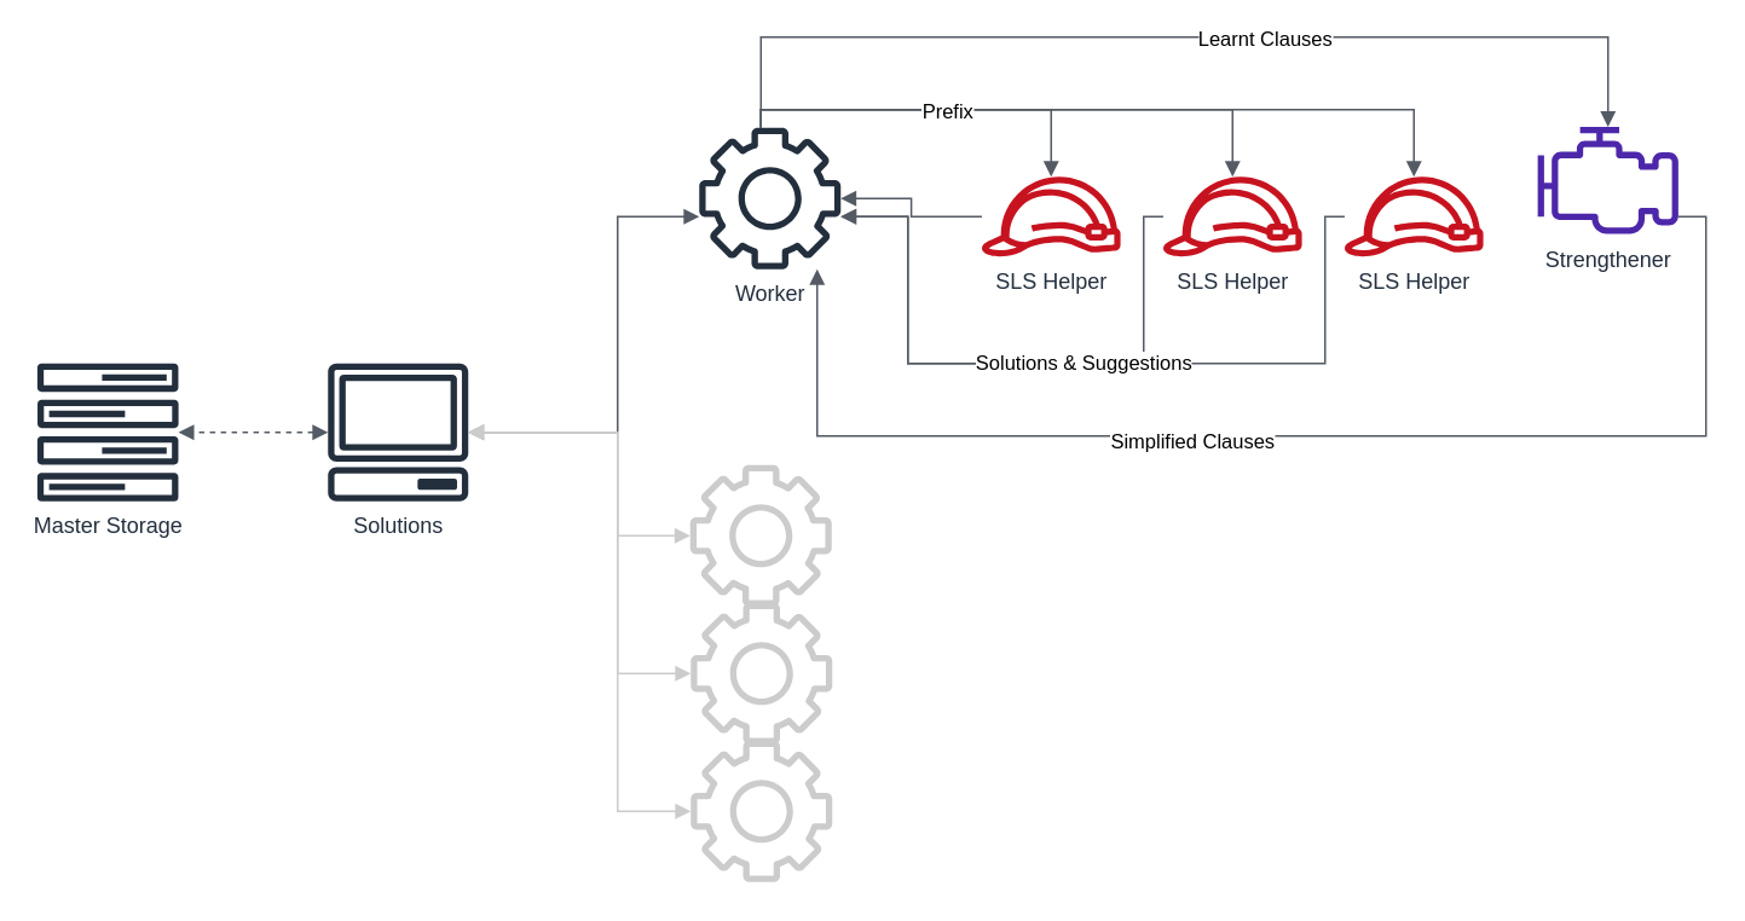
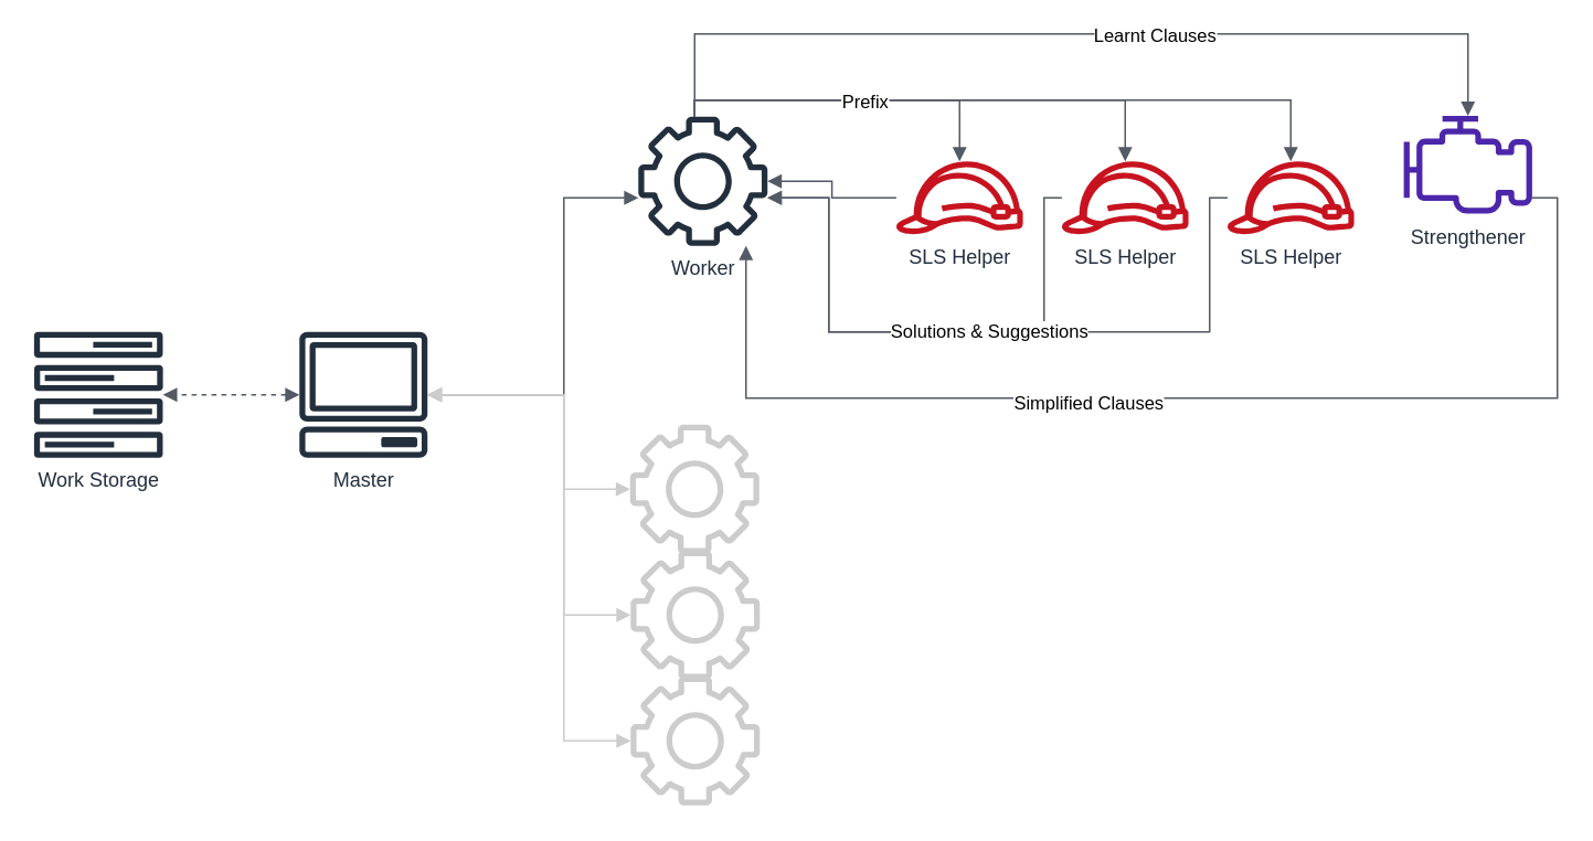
- <mxCell id="4" value="Master Storage" style="sketch=0;outlineConnect=0;fontColor=#232F3E;gradientColor=none;fillColor=#232F3D;strokeColor=none;dashed=0;verticalLabelPosition=bottom;verticalAlign=top;align=center;html=1;fontSize=12;fontStyle=0;aspect=fixed;pointerEvents=1;shape=mxgraph.aws4.forums;" vertex="1" parent="1"><mxGeometry x="20" y="200" width="78" height="76" as="geometry" /></mxCell>
+ <mxCell id="4" value="Work Storage" style="sketch=0;outlineConnect=0;fontColor=#232F3E;gradientColor=none;fillColor=#232F3D;strokeColor=none;dashed=0;verticalLabelPosition=bottom;verticalAlign=top;align=center;html=1;fontSize=12;fontStyle=0;aspect=fixed;pointerEvents=1;shape=mxgraph.aws4.forums;" vertex="1" parent="1"><mxGeometry x="20" y="200" width="78" height="76" as="geometry" /></mxCell>
- <mxCell id="5" value="Solutions" style="sketch=0;outlineConnect=0;fontColor=#232F3E;gradientColor=none;fillColor=#232F3D;strokeColor=none;dashed=0;verticalLabelPosition=bottom;verticalAlign=top;align=center;html=1;fontSize=12;fontStyle=0;aspect=fixed;pointerEvents=1;shape=mxgraph.aws4.client;" vertex="1" parent="1"><mxGeometry x="180" y="200" width="78" height="76" as="geometry" /></mxCell>
+ <mxCell id="5" value="Master" style="sketch=0;outlineConnect=0;fontColor=#232F3E;gradientColor=none;fillColor=#232F3D;strokeColor=none;dashed=0;verticalLabelPosition=bottom;verticalAlign=top;align=center;html=1;fontSize=12;fontStyle=0;aspect=fixed;pointerEvents=1;shape=mxgraph.aws4.client;" vertex="1" parent="1"><mxGeometry x="180" y="200" width="78" height="76" as="geometry" /></mxCell>
